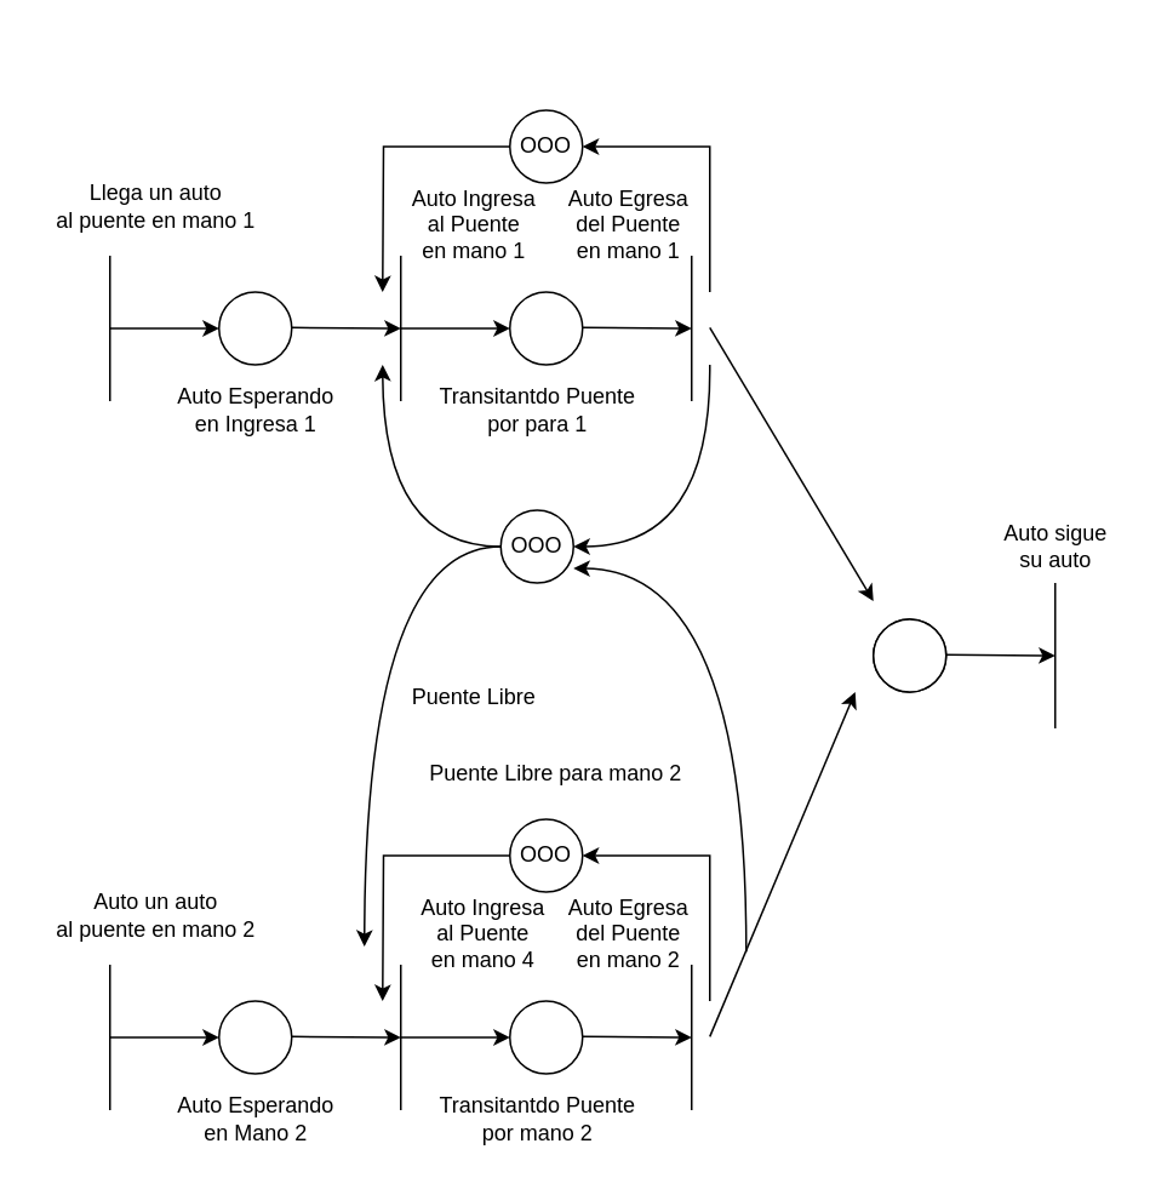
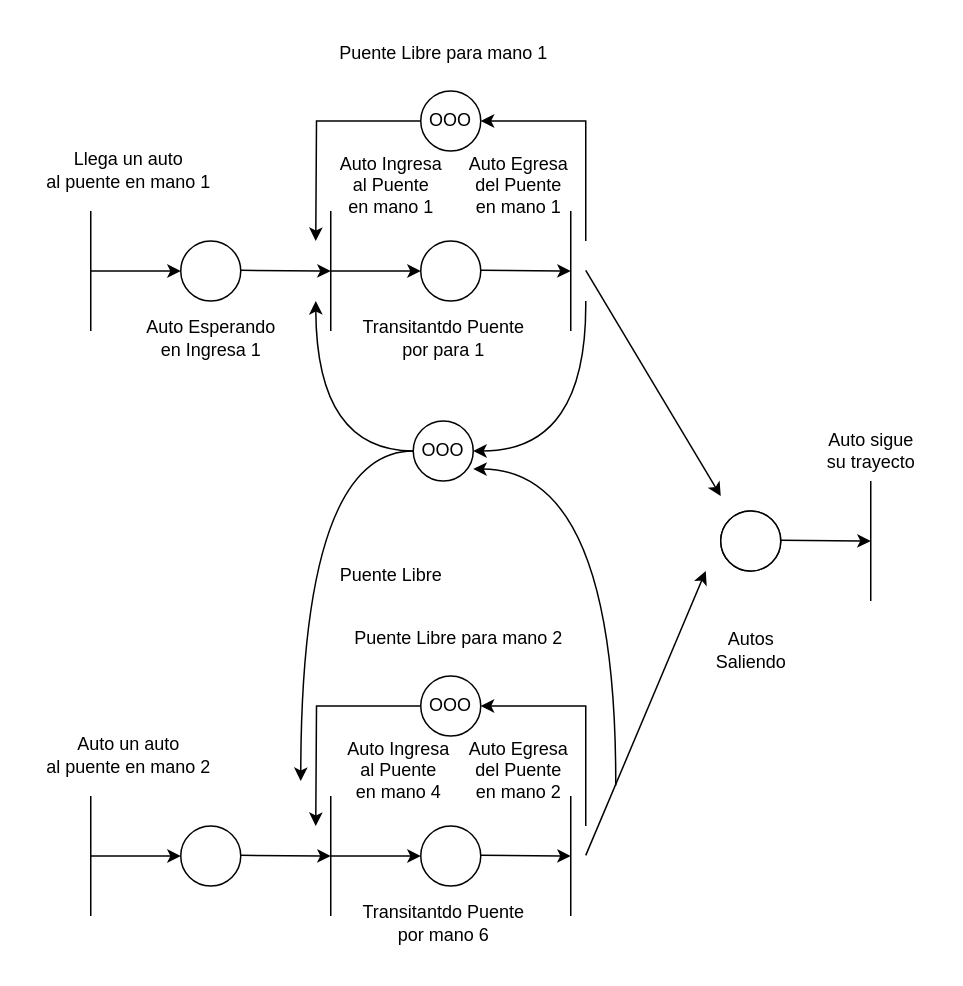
+ <mxCell id="18" value="Puente Libre para mano 1" style="text;html=1;align=center;verticalAlign=middle;resizable=0;points=[];autosize=1;strokeColor=none;fillColor=none;" parent="1" vertex="1"><mxGeometry x="215" width="160" height="30" as="geometry" y="20" /></mxCell>
- <mxCell id="51" value="Auto sigue&lt;div&gt;su auto&lt;/div&gt;" style="text;html=1;align=center;verticalAlign=middle;resizable=0;points=[];autosize=1;strokeColor=none;fillColor=none;" vertex="1" parent="1"><mxGeometry x="540" y="280" width="80" height="40" as="geometry" /></mxCell>
+ <mxCell id="51" value="Auto sigue&lt;div&gt;su trayecto&lt;/div&gt;" style="text;html=1;align=center;verticalAlign=middle;resizable=0;points=[];autosize=1;strokeColor=none;fillColor=none;" vertex="1" parent="1"><mxGeometry x="540" y="280" width="80" height="40" as="geometry" /></mxCell>
+ <mxCell id="45" value="Autos&lt;div&gt;Saliendo&lt;/div&gt;" style="text;html=1;align=center;verticalAlign=middle;resizable=0;points=[];autosize=1;strokeColor=none;fillColor=none;" vertex="1" parent="1"><mxGeometry x="465" y="413" width="70" height="40" as="geometry" /></mxCell>
- <mxCell id="33" value="Auto Esperando&lt;div&gt;en Mano 2&lt;/div&gt;" style="text;html=1;align=center;verticalAlign=middle;resizable=0;points=[];autosize=1;strokeColor=none;fillColor=none;" parent="1" vertex="1"><mxGeometry x="85" y="595" width="110" height="40" as="geometry" /></mxCell>
- <mxCell id="38" value="Transitantdo Puente&lt;div&gt;por mano 2&lt;/div&gt;" style="text;html=1;align=center;verticalAlign=middle;resizable=0;points=[];autosize=1;strokeColor=none;fillColor=none;" parent="1" vertex="1"><mxGeometry x="230" y="595" width="130" height="40" as="geometry" /></mxCell>
+ <mxCell id="38" value="Transitantdo Puente&lt;div&gt;por mano 6&lt;/div&gt;" style="text;html=1;align=center;verticalAlign=middle;resizable=0;points=[];autosize=1;strokeColor=none;fillColor=none;" parent="1" vertex="1"><mxGeometry x="230" y="595" width="130" height="40" as="geometry" /></mxCell>
